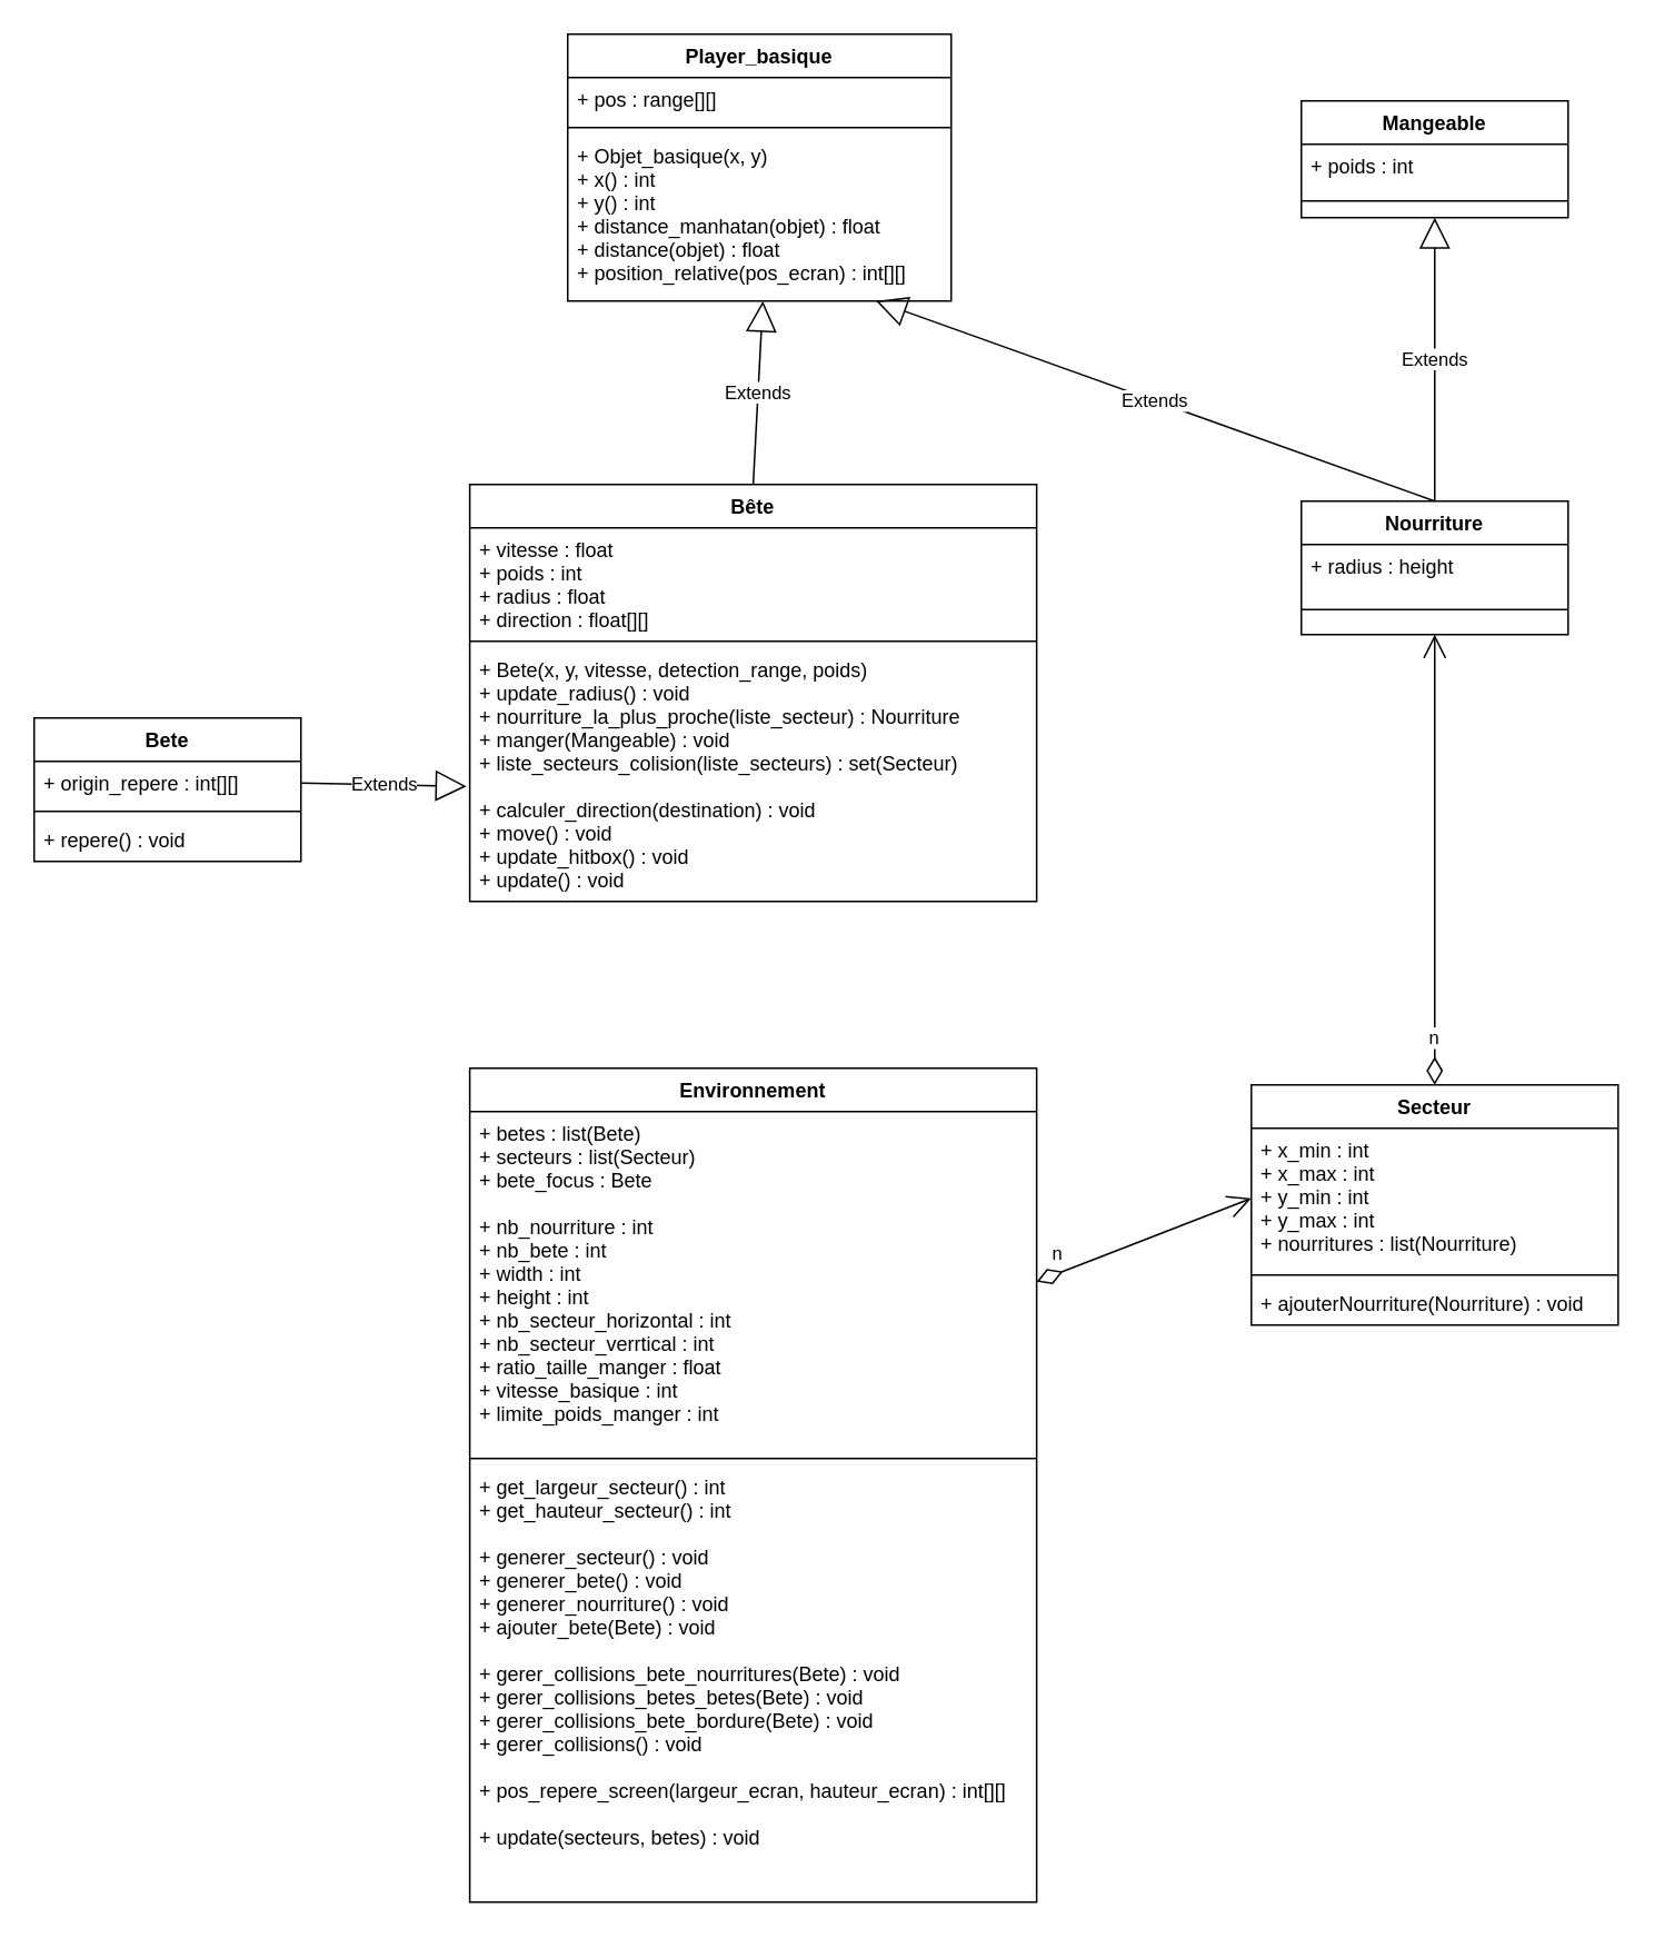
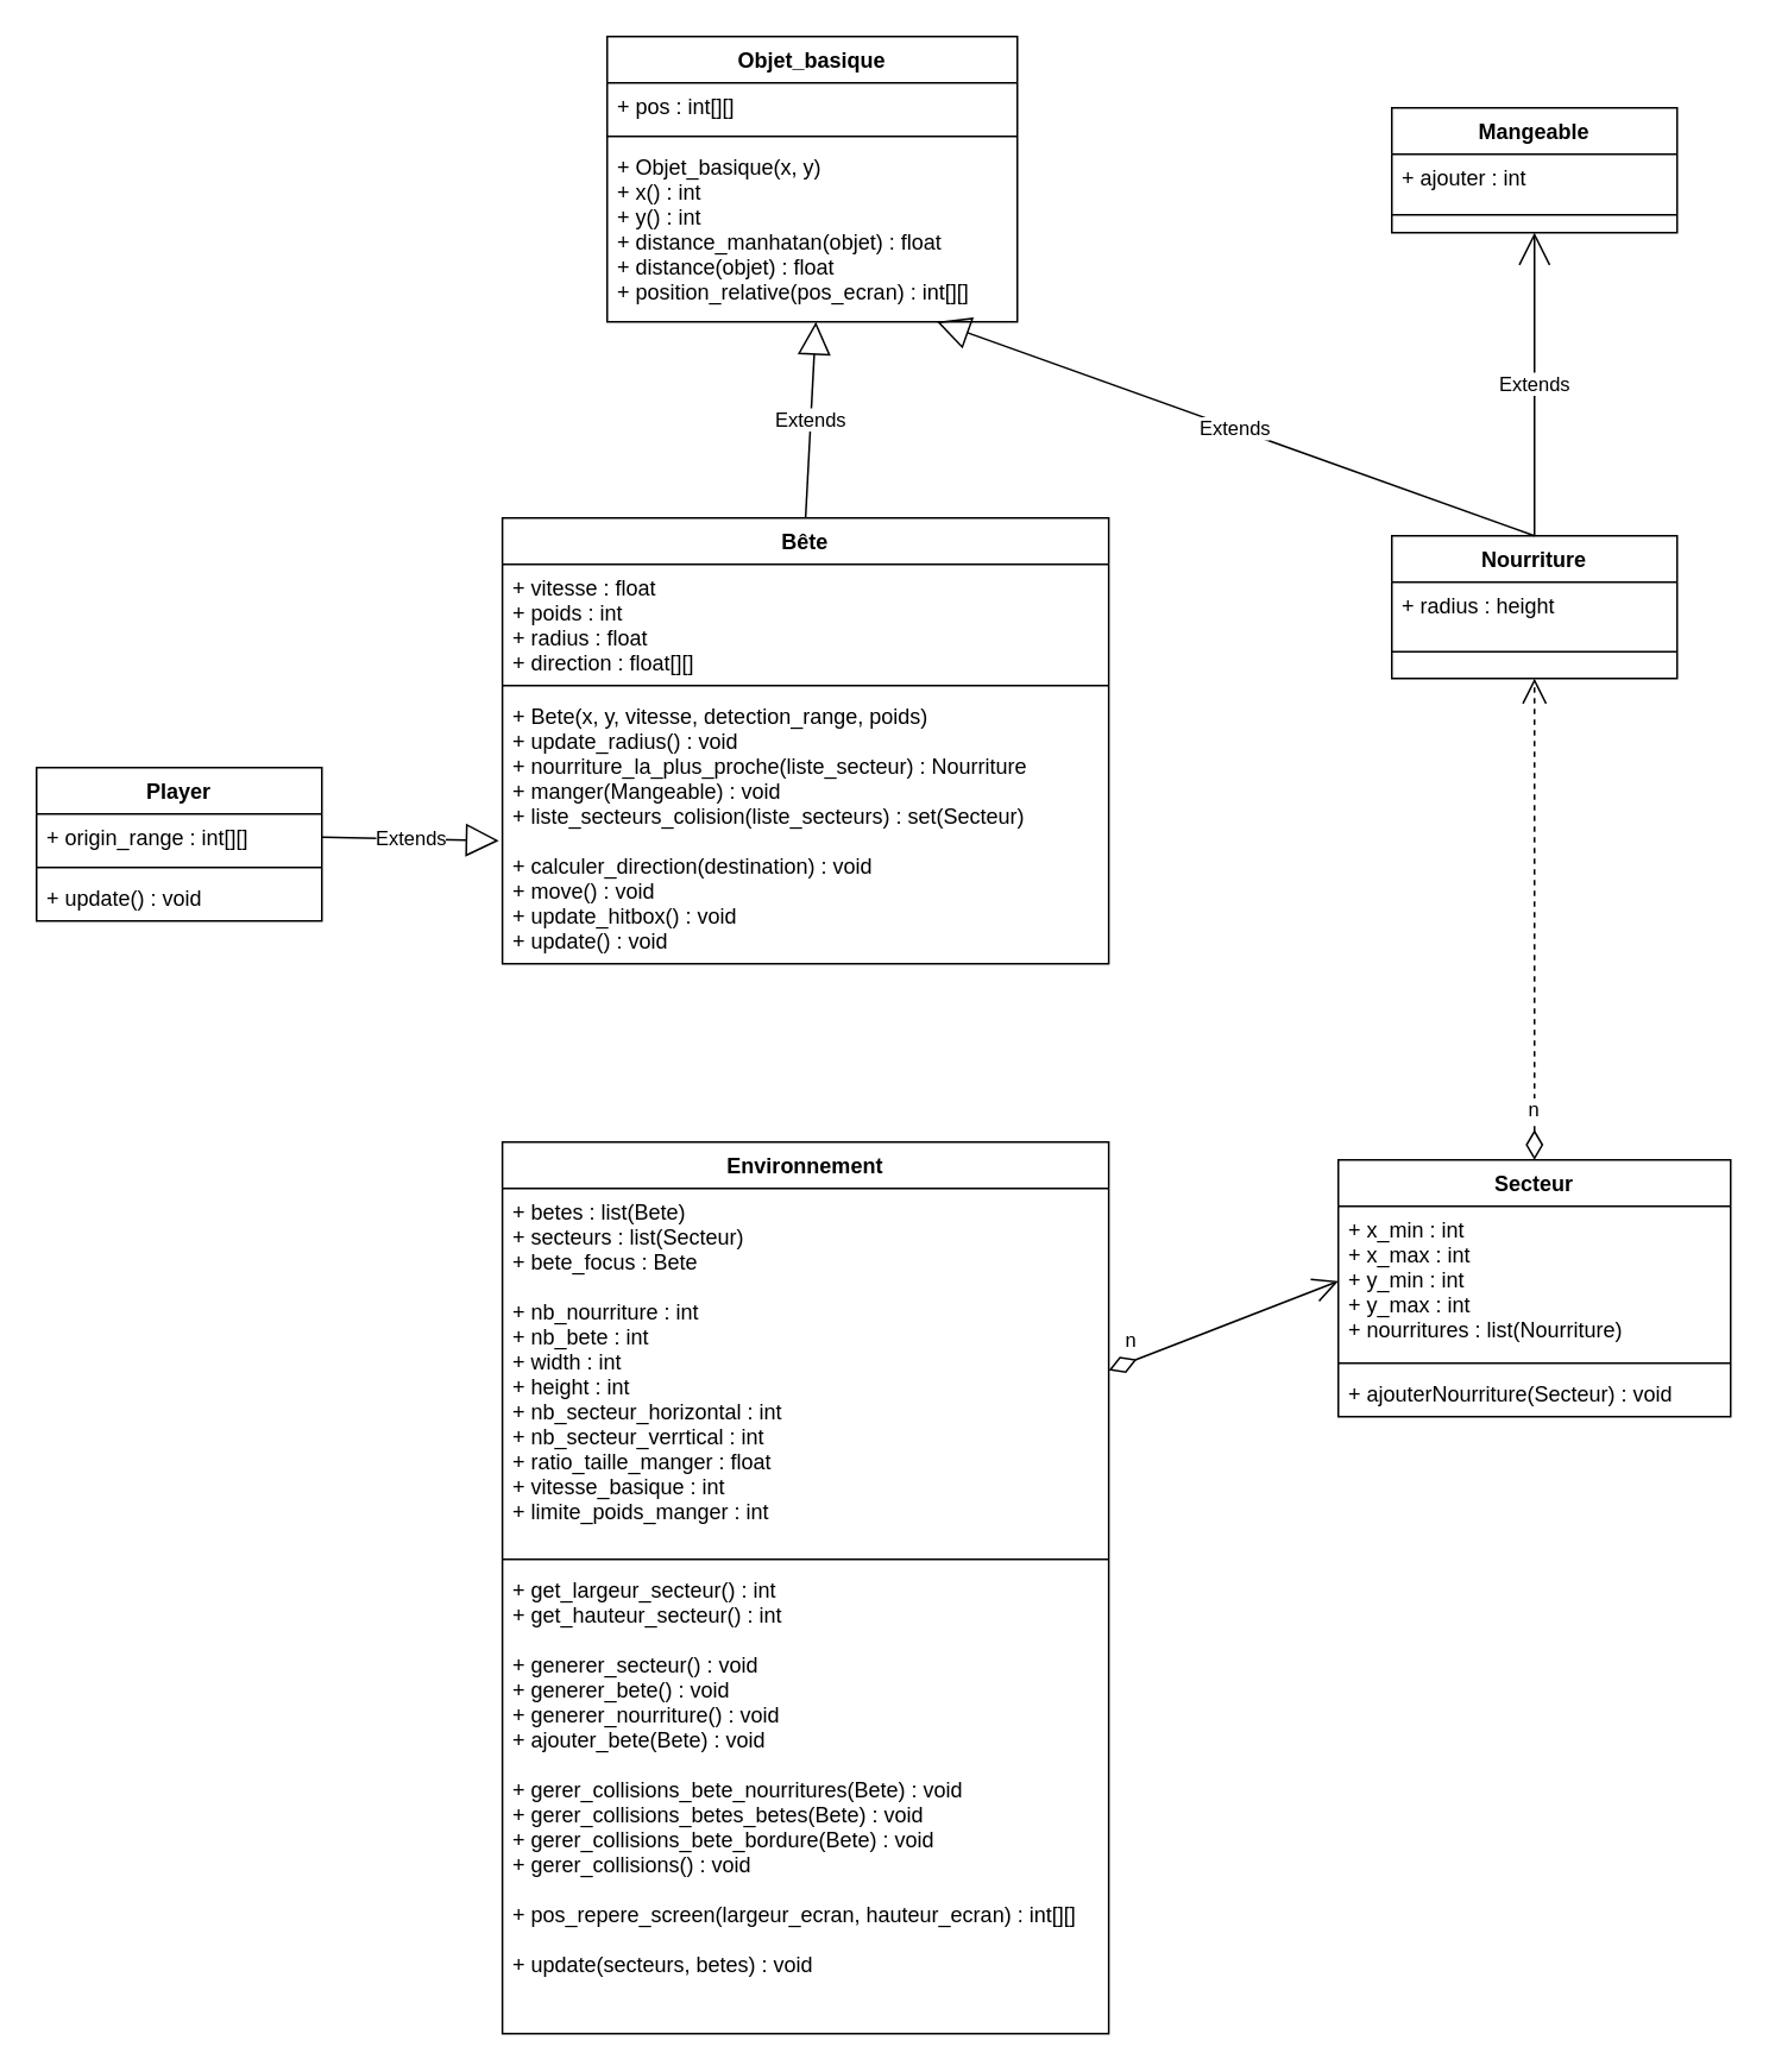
- <mxCell id="6" value="Player_basique" style="swimlane;fontStyle=1;align=center;verticalAlign=top;childLayout=stackLayout;horizontal=1;startSize=26;horizontalStack=0;resizeParent=1;resizeParentMax=0;resizeLast=0;collapsible=1;marginBottom=0;" parent="1" vertex="1"><mxGeometry x="340" y="20" width="230" height="160" as="geometry" /></mxCell>
+ <mxCell id="6" value="Objet_basique" style="swimlane;fontStyle=1;align=center;verticalAlign=top;childLayout=stackLayout;horizontal=1;startSize=26;horizontalStack=0;resizeParent=1;resizeParentMax=0;resizeLast=0;collapsible=1;marginBottom=0;" parent="1" vertex="1"><mxGeometry x="340" y="20" width="230" height="160" as="geometry" /></mxCell>
- <mxCell id="7" value="+ pos : range[][]" style="text;strokeColor=none;fillColor=none;align=left;verticalAlign=top;spacingLeft=4;spacingRight=4;overflow=hidden;rotatable=0;points=[[0,0.5],[1,0.5]];portConstraint=eastwest;" parent="6" vertex="1"><mxGeometry y="26" width="230" height="26" as="geometry" /></mxCell>
+ <mxCell id="7" value="+ pos : int[][]" style="text;strokeColor=none;fillColor=none;align=left;verticalAlign=top;spacingLeft=4;spacingRight=4;overflow=hidden;rotatable=0;points=[[0,0.5],[1,0.5]];portConstraint=eastwest;" parent="6" vertex="1"><mxGeometry y="26" width="230" height="26" as="geometry" /></mxCell>
- <mxCell id="11" value="+ poids : int" style="text;strokeColor=none;fillColor=none;align=left;verticalAlign=top;spacingLeft=4;spacingRight=4;overflow=hidden;rotatable=0;points=[[0,0.5],[1,0.5]];portConstraint=eastwest;" parent="10" vertex="1"><mxGeometry y="26" width="160" height="24" as="geometry" /></mxCell>
+ <mxCell id="11" value="+ ajouter : int" style="text;strokeColor=none;fillColor=none;align=left;verticalAlign=top;spacingLeft=4;spacingRight=4;overflow=hidden;rotatable=0;points=[[0,0.5],[1,0.5]];portConstraint=eastwest;" parent="10" vertex="1"><mxGeometry y="26" width="160" height="24" as="geometry" /></mxCell>
- <mxCell id="32" value="Extends" style="endArrow=block;endSize=16;endFill=0;html=1;rounded=0;entryX=0.5;entryY=1;entryDx=0;entryDy=0;exitX=0.5;exitY=0;exitDx=0;exitDy=0;" edge="1" parent="1" source="13" target="10"><mxGeometry width="160" relative="1" as="geometry"><mxPoint x="450" y="430" as="sourcePoint" /><mxPoint x="610" y="430" as="targetPoint" /></mxGeometry></mxCell>
+ <mxCell id="32" value="Extends" style="endArrow=open;endSize=16;endFill=0;html=1;rounded=0;entryX=0.5;entryY=1;entryDx=0;entryDy=0;exitX=0.5;exitY=0;exitDx=0;exitDy=0;" edge="1" parent="1" source="13" target="10"><mxGeometry width="160" relative="1" as="geometry"><mxPoint x="450" y="430" as="sourcePoint" /><mxPoint x="610" y="430" as="targetPoint" /></mxGeometry></mxCell>
- <mxCell id="26" value="Bete" style="swimlane;fontStyle=1;align=center;verticalAlign=top;childLayout=stackLayout;horizontal=1;startSize=26;horizontalStack=0;resizeParent=1;resizeParentMax=0;resizeLast=0;collapsible=1;marginBottom=0;" vertex="1" parent="1"><mxGeometry x="20" y="430" width="160" height="86" as="geometry" /></mxCell>
+ <mxCell id="26" value="Player" style="swimlane;fontStyle=1;align=center;verticalAlign=top;childLayout=stackLayout;horizontal=1;startSize=26;horizontalStack=0;resizeParent=1;resizeParentMax=0;resizeLast=0;collapsible=1;marginBottom=0;" vertex="1" parent="1"><mxGeometry x="20" y="430" width="160" height="86" as="geometry" /></mxCell>
- <mxCell id="27" value="+ origin_repere : int[][]" style="text;strokeColor=none;fillColor=none;align=left;verticalAlign=top;spacingLeft=4;spacingRight=4;overflow=hidden;rotatable=0;points=[[0,0.5],[1,0.5]];portConstraint=eastwest;" vertex="1" parent="26"><mxGeometry y="26" width="160" height="26" as="geometry" /></mxCell>
+ <mxCell id="27" value="+ origin_range : int[][]" style="text;strokeColor=none;fillColor=none;align=left;verticalAlign=top;spacingLeft=4;spacingRight=4;overflow=hidden;rotatable=0;points=[[0,0.5],[1,0.5]];portConstraint=eastwest;" vertex="1" parent="26"><mxGeometry y="26" width="160" height="26" as="geometry" /></mxCell>
- <mxCell id="25" value="n" style="endArrow=open;html=1;endSize=12;startArrow=diamondThin;startSize=14;startFill=0;align=left;verticalAlign=bottom;rounded=0;exitX=0.5;exitY=0;exitDx=0;exitDy=0;entryX=0.5;entryY=1;entryDx=0;entryDy=0;" edge="1" parent="1" source="21" target="13"><mxGeometry x="-0.857" y="5" relative="1" as="geometry"><mxPoint x="830" y="578" as="sourcePoint" /><mxPoint x="985" y="611" as="targetPoint" /><mxPoint as="offset" /></mxGeometry></mxCell>
+ <mxCell id="25" value="n" style="endArrow=open;html=1;endSize=12;startArrow=diamondThin;startSize=14;startFill=0;align=left;verticalAlign=bottom;rounded=0;exitX=0.5;exitY=0;exitDx=0;exitDy=0;entryX=0.5;entryY=1;entryDx=0;entryDy=0;dashed=1;" edge="1" parent="1" source="21" target="13"><mxGeometry x="-0.857" y="5" relative="1" as="geometry"><mxPoint x="830" y="578" as="sourcePoint" /><mxPoint x="985" y="611" as="targetPoint" /><mxPoint as="offset" /></mxGeometry></mxCell>
- <mxCell id="29" value="+ repere() : void" style="text;strokeColor=none;fillColor=none;align=left;verticalAlign=top;spacingLeft=4;spacingRight=4;overflow=hidden;rotatable=0;points=[[0,0.5],[1,0.5]];portConstraint=eastwest;" vertex="1" parent="26"><mxGeometry y="60" width="160" height="26" as="geometry" /></mxCell>
+ <mxCell id="29" value="+ update() : void" style="text;strokeColor=none;fillColor=none;align=left;verticalAlign=top;spacingLeft=4;spacingRight=4;overflow=hidden;rotatable=0;points=[[0,0.5],[1,0.5]];portConstraint=eastwest;" vertex="1" parent="26"><mxGeometry y="60" width="160" height="26" as="geometry" /></mxCell>
- <mxCell id="24" value="+ ajouterNourriture(Nourriture) : void" style="text;strokeColor=none;fillColor=none;align=left;verticalAlign=top;spacingLeft=4;spacingRight=4;overflow=hidden;rotatable=0;points=[[0,0.5],[1,0.5]];portConstraint=eastwest;" vertex="1" parent="21"><mxGeometry y="118" width="220" height="26" as="geometry" /></mxCell>
+ <mxCell id="24" value="+ ajouterNourriture(Secteur) : void" style="text;strokeColor=none;fillColor=none;align=left;verticalAlign=top;spacingLeft=4;spacingRight=4;overflow=hidden;rotatable=0;points=[[0,0.5],[1,0.5]];portConstraint=eastwest;" vertex="1" parent="21"><mxGeometry y="118" width="220" height="26" as="geometry" /></mxCell>
